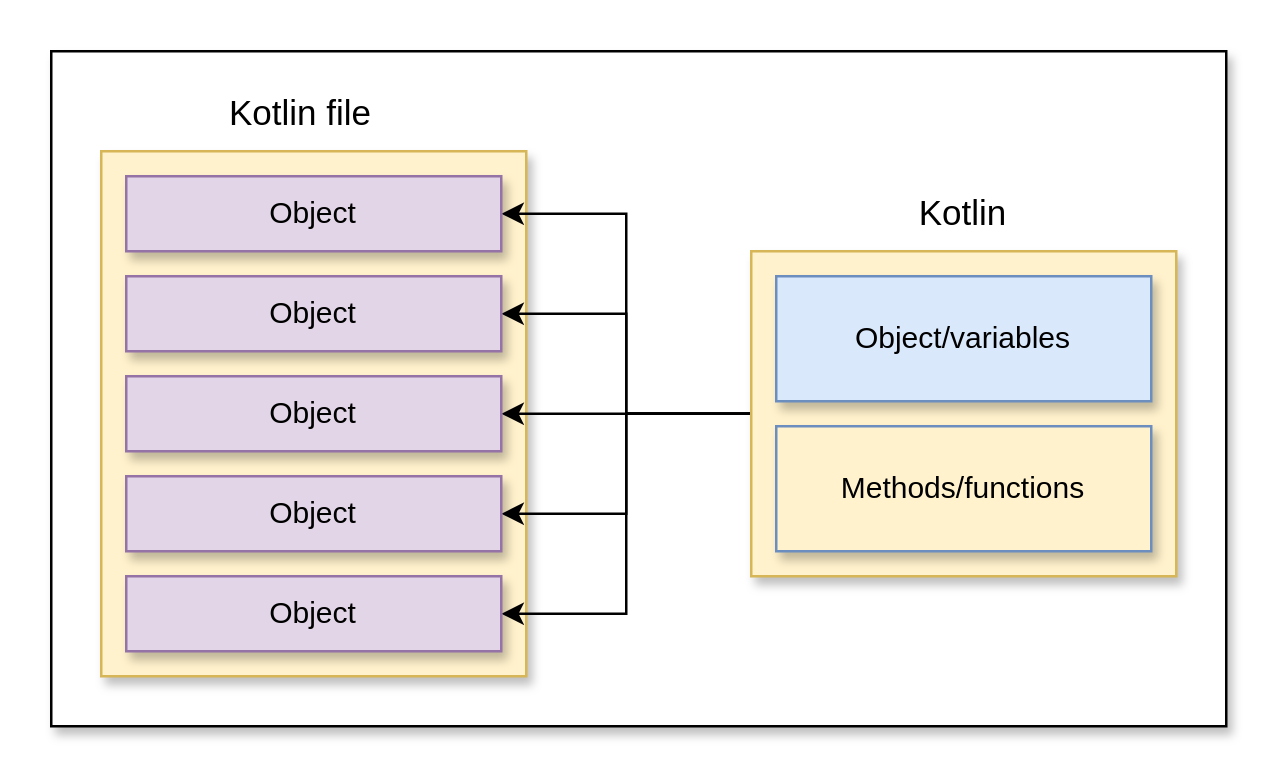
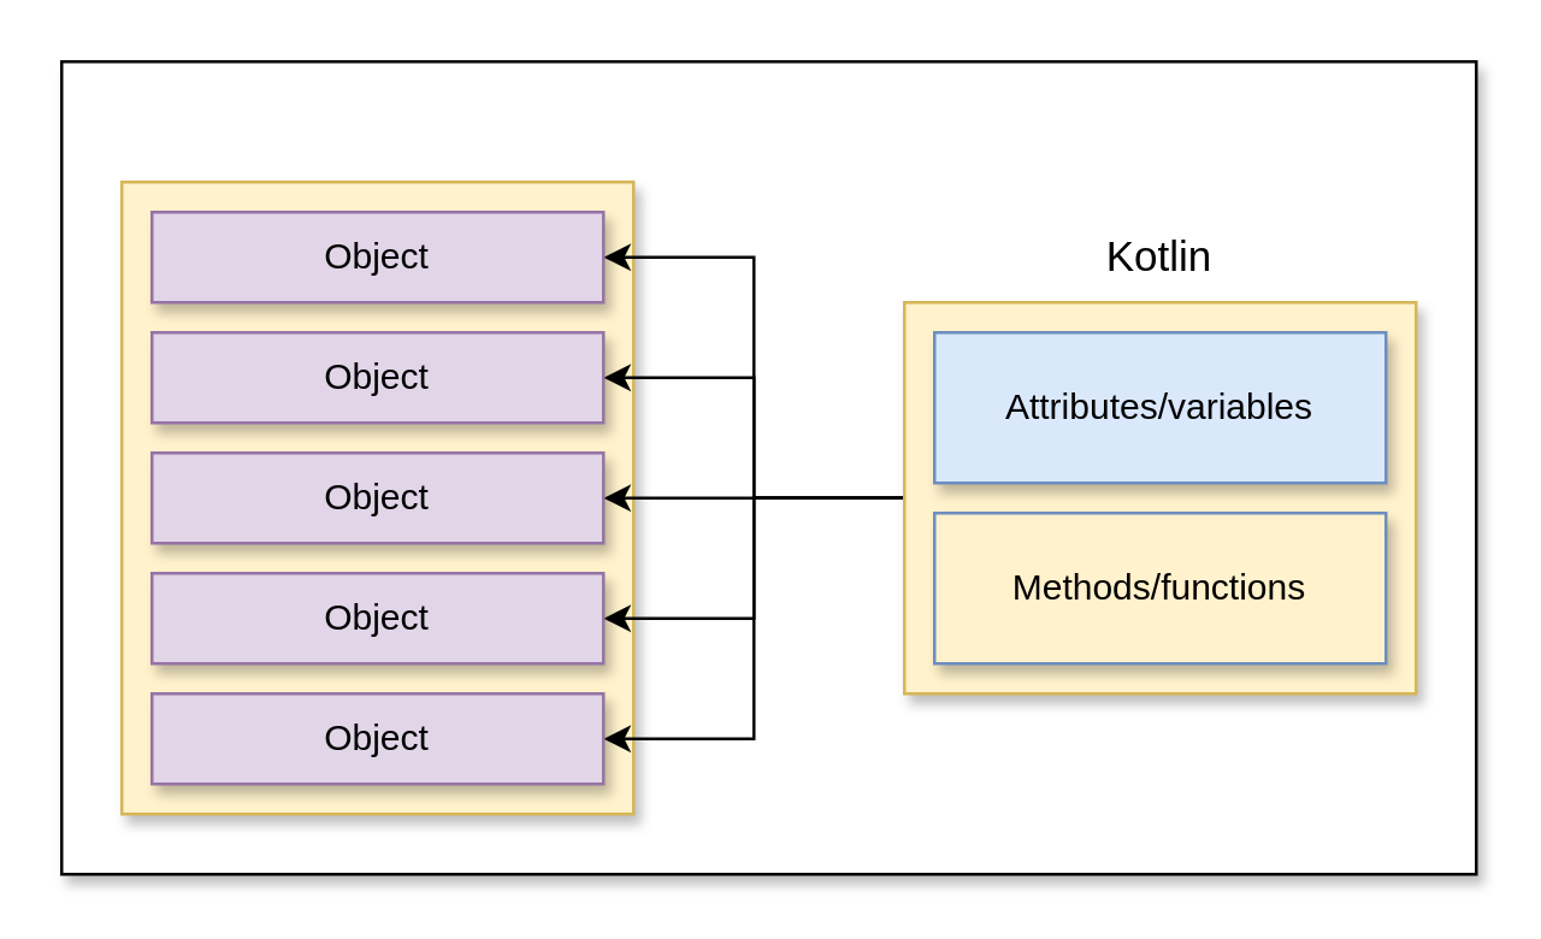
- <mxCell id="13" value="Kotlin file" style="text;html=1;strokeColor=none;fillColor=none;align=center;verticalAlign=middle;whiteSpace=wrap;rounded=0;fontSize=14;" parent="1" vertex="1"><mxGeometry x="90" y="30" width="60" height="30" as="geometry" /></mxCell>
- <mxCell id="10" value="Object/variables" style="rounded=0;whiteSpace=wrap;html=1;fillColor=#dae8fc;strokeColor=#6c8ebf;shadow=1;" parent="1" vertex="1"><mxGeometry x="310" y="110" width="150" height="50" as="geometry" /></mxCell>
+ <mxCell id="10" value="Attributes/variables" style="rounded=0;whiteSpace=wrap;html=1;fillColor=#dae8fc;strokeColor=#6c8ebf;shadow=1;" parent="1" vertex="1"><mxGeometry x="310" y="110" width="150" height="50" as="geometry" /></mxCell>
